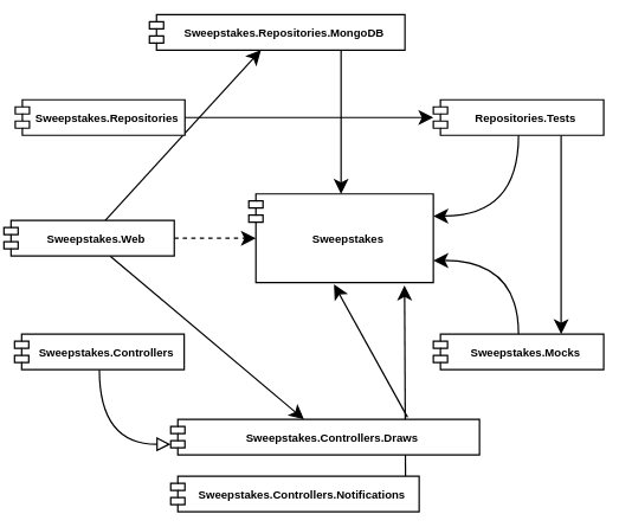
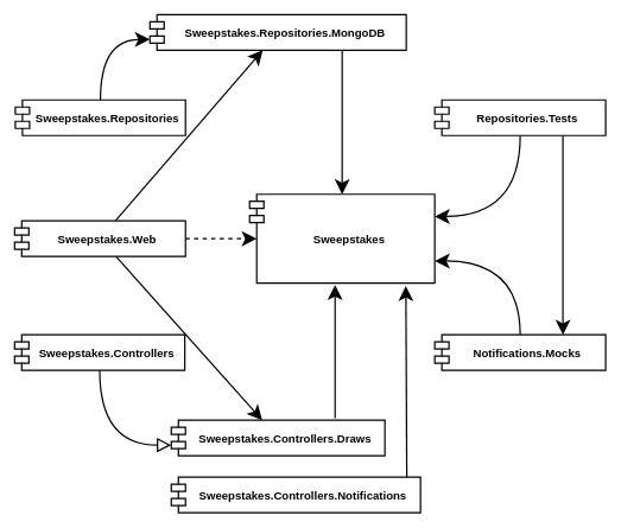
- <mxCell id="19" style="edgeStyle=orthogonalEdgeStyle;rounded=0;orthogonalLoop=1;jettySize=auto;html=1;endSize=15;strokeWidth=2;curved=1;" edge="1" parent="1" source="20" target="10"><mxGeometry relative="1" as="geometry" /></mxCell>
+ <mxCell id="19" style="edgeStyle=orthogonalEdgeStyle;rounded=0;orthogonalLoop=1;jettySize=auto;html=1;entryX=0;entryY=0;entryDx=0;entryDy=35;entryPerimeter=0;endSize=15;strokeWidth=2;curved=1;" edge="1" parent="1" source="20" target="7"><mxGeometry relative="1" as="geometry" /></mxCell>
- <mxCell id="16" value="Sweepstakes.Web" style="shape=module;align=left;spacingLeft=20;align=center;verticalAlign=middle;fontSize=16;fontStyle=1;strokeWidth=2;" parent="1" vertex="1"><mxGeometry x="5" y="310" width="240" height="50" as="geometry" /></mxCell>
+ <mxCell id="16" value="Sweepstakes.Web" style="shape=module;align=left;spacingLeft=20;align=center;verticalAlign=middle;fontSize=16;fontStyle=1;strokeWidth=2;" parent="1" vertex="1"><mxGeometry x="20" y="310" width="240" height="50" as="geometry" /></mxCell>
- <mxCell id="12" value="Sweepstakes.Mocks" style="shape=module;align=left;spacingLeft=20;align=center;verticalAlign=middle;fontSize=16;fontStyle=1;strokeWidth=2;" parent="1" vertex="1"><mxGeometry x="610" y="470" width="240" height="50" as="geometry" /></mxCell>
+ <mxCell id="12" value="Notifications.Mocks" style="shape=module;align=left;spacingLeft=20;align=center;verticalAlign=middle;fontSize=16;fontStyle=1;strokeWidth=2;" parent="1" vertex="1"><mxGeometry x="610" y="470" width="240" height="50" as="geometry" /></mxCell>
- <mxCell id="18" value="Sweepstakes.Controllers.Draws" style="shape=module;align=left;spacingLeft=20;align=center;verticalAlign=middle;fontSize=16;fontStyle=1;strokeWidth=2;" parent="1" vertex="1"><mxGeometry x="240" y="590" width="435" height="50" as="geometry" /></mxCell>
+ <mxCell id="18" value="Sweepstakes.Controllers.Draws" style="shape=module;align=left;spacingLeft=20;align=center;verticalAlign=middle;fontSize=16;fontStyle=1;strokeWidth=2;" parent="1" vertex="1"><mxGeometry x="240" y="590" width="300" height="50" as="geometry" /></mxCell>
